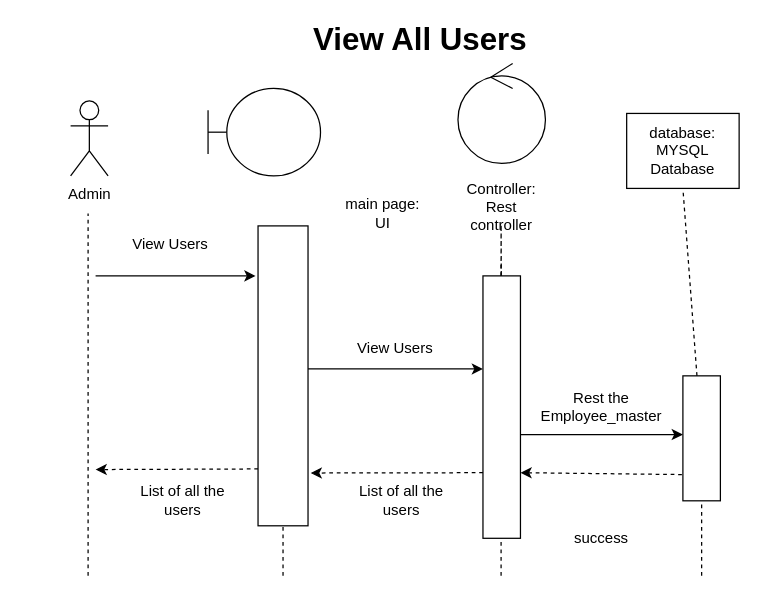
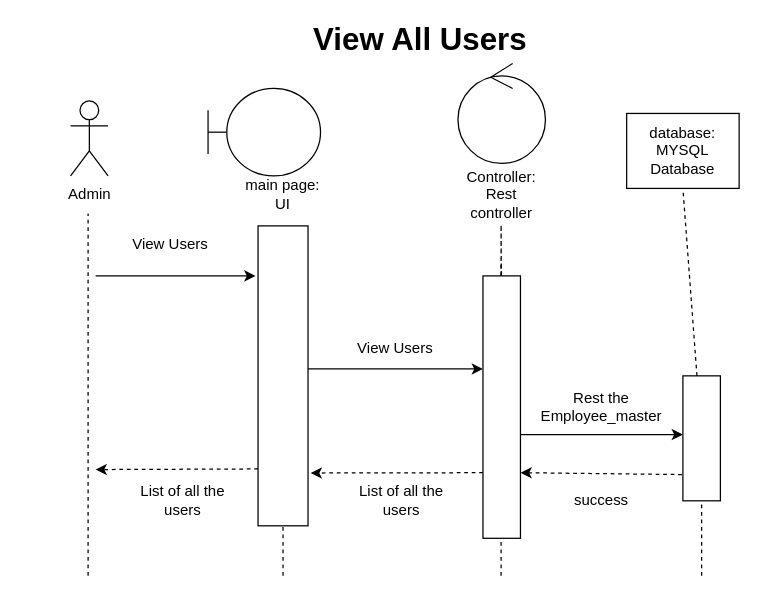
- <mxCell id="25" value="Controller:&lt;br&gt;Rest controller" style="text;html=1;strokeColor=none;fillColor=none;align=center;verticalAlign=middle;whiteSpace=wrap;rounded=0;" parent="1" vertex="1"><mxGeometry x="381" y="155" width="40" height="20" as="geometry" /></mxCell>
+ <mxCell id="25" value="Controller:&lt;br&gt;Rest controller" style="text;html=1;strokeColor=none;fillColor=none;align=center;verticalAlign=middle;whiteSpace=wrap;rounded=0;" parent="1" vertex="1"><mxGeometry x="381" y="145" width="40" height="20" as="geometry" /></mxCell>
- <mxCell id="23" value="main page:&lt;br&gt;UI&lt;br&gt;" style="text;html=1;strokeColor=none;fillColor=none;align=center;verticalAlign=middle;whiteSpace=wrap;rounded=0;" parent="1" vertex="1"><mxGeometry x="261" y="155" width="90" height="30" as="geometry" /></mxCell>
+ <mxCell id="23" value="main page:&lt;br&gt;UI&lt;br&gt;" style="text;html=1;strokeColor=none;fillColor=none;align=center;verticalAlign=middle;whiteSpace=wrap;rounded=0;" parent="1" vertex="1"><mxGeometry x="181" y="140" width="90" height="30" as="geometry" /></mxCell>
- <mxCell id="29" value="success" style="text;html=1;strokeColor=none;fillColor=none;align=center;verticalAlign=middle;whiteSpace=wrap;rounded=0;" parent="1" vertex="1"><mxGeometry x="431" y="415" width="100" height="30" as="geometry" /></mxCell>
+ <mxCell id="29" value="success" style="text;html=1;strokeColor=none;fillColor=none;align=center;verticalAlign=middle;whiteSpace=wrap;rounded=0;" parent="1" vertex="1"><mxGeometry x="431" y="385" width="100" height="30" as="geometry" /></mxCell>
